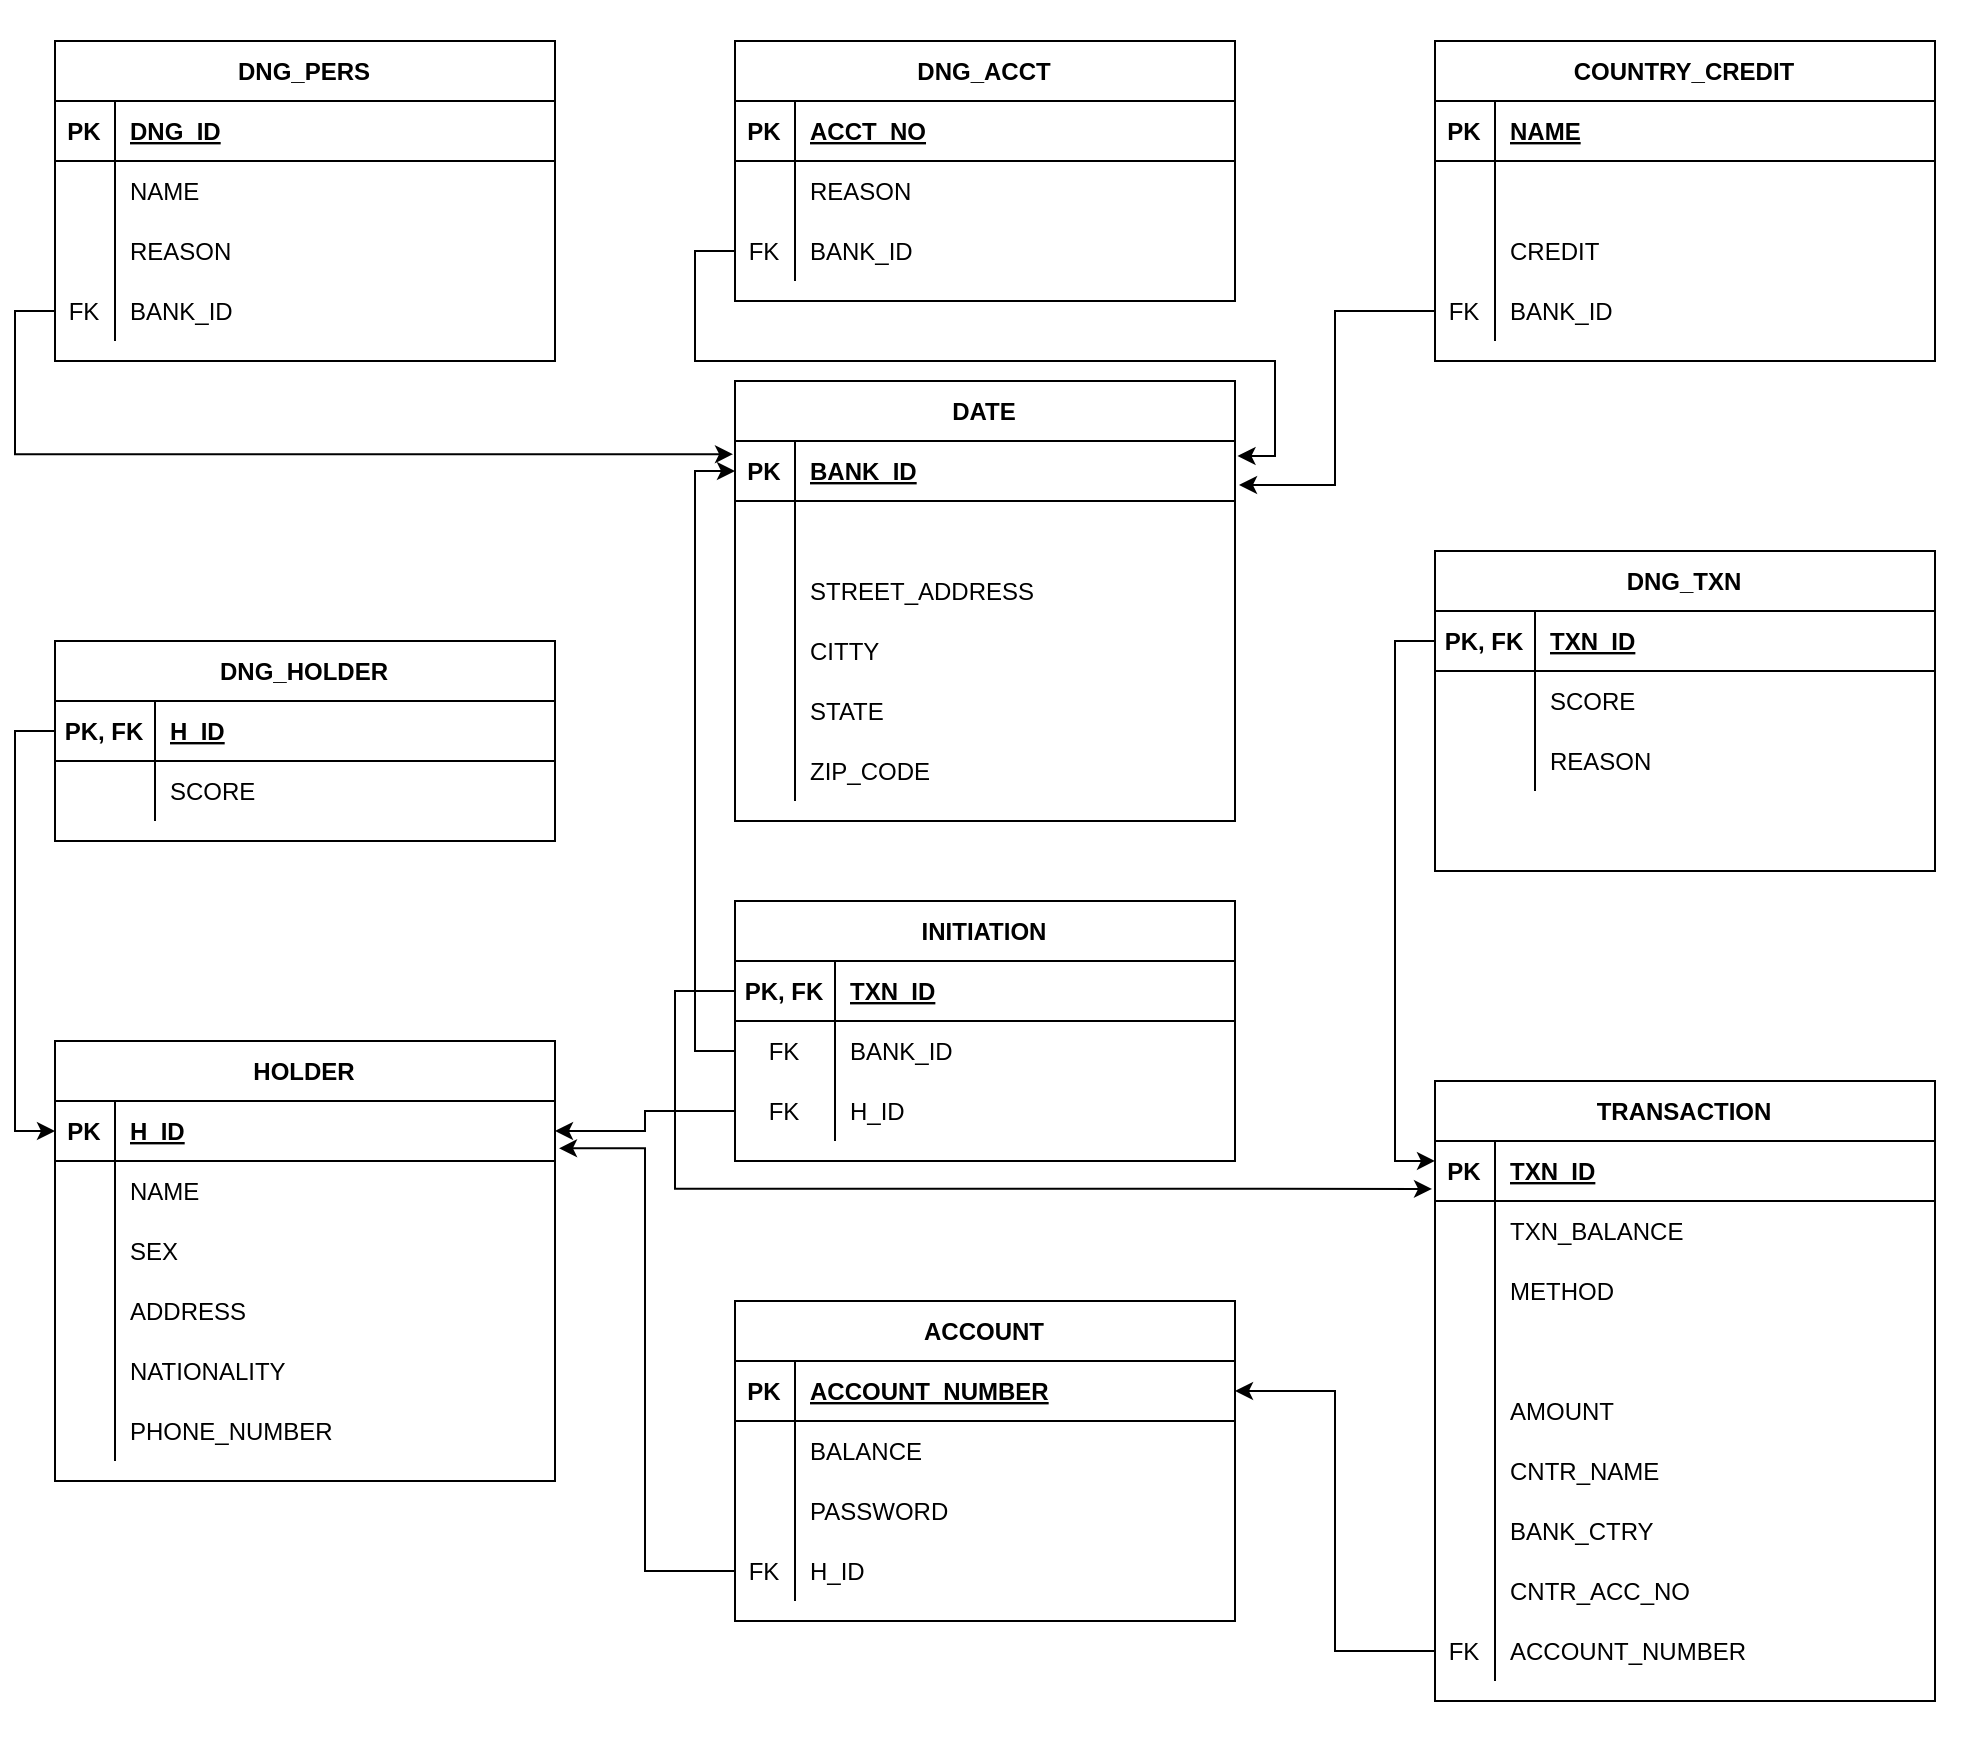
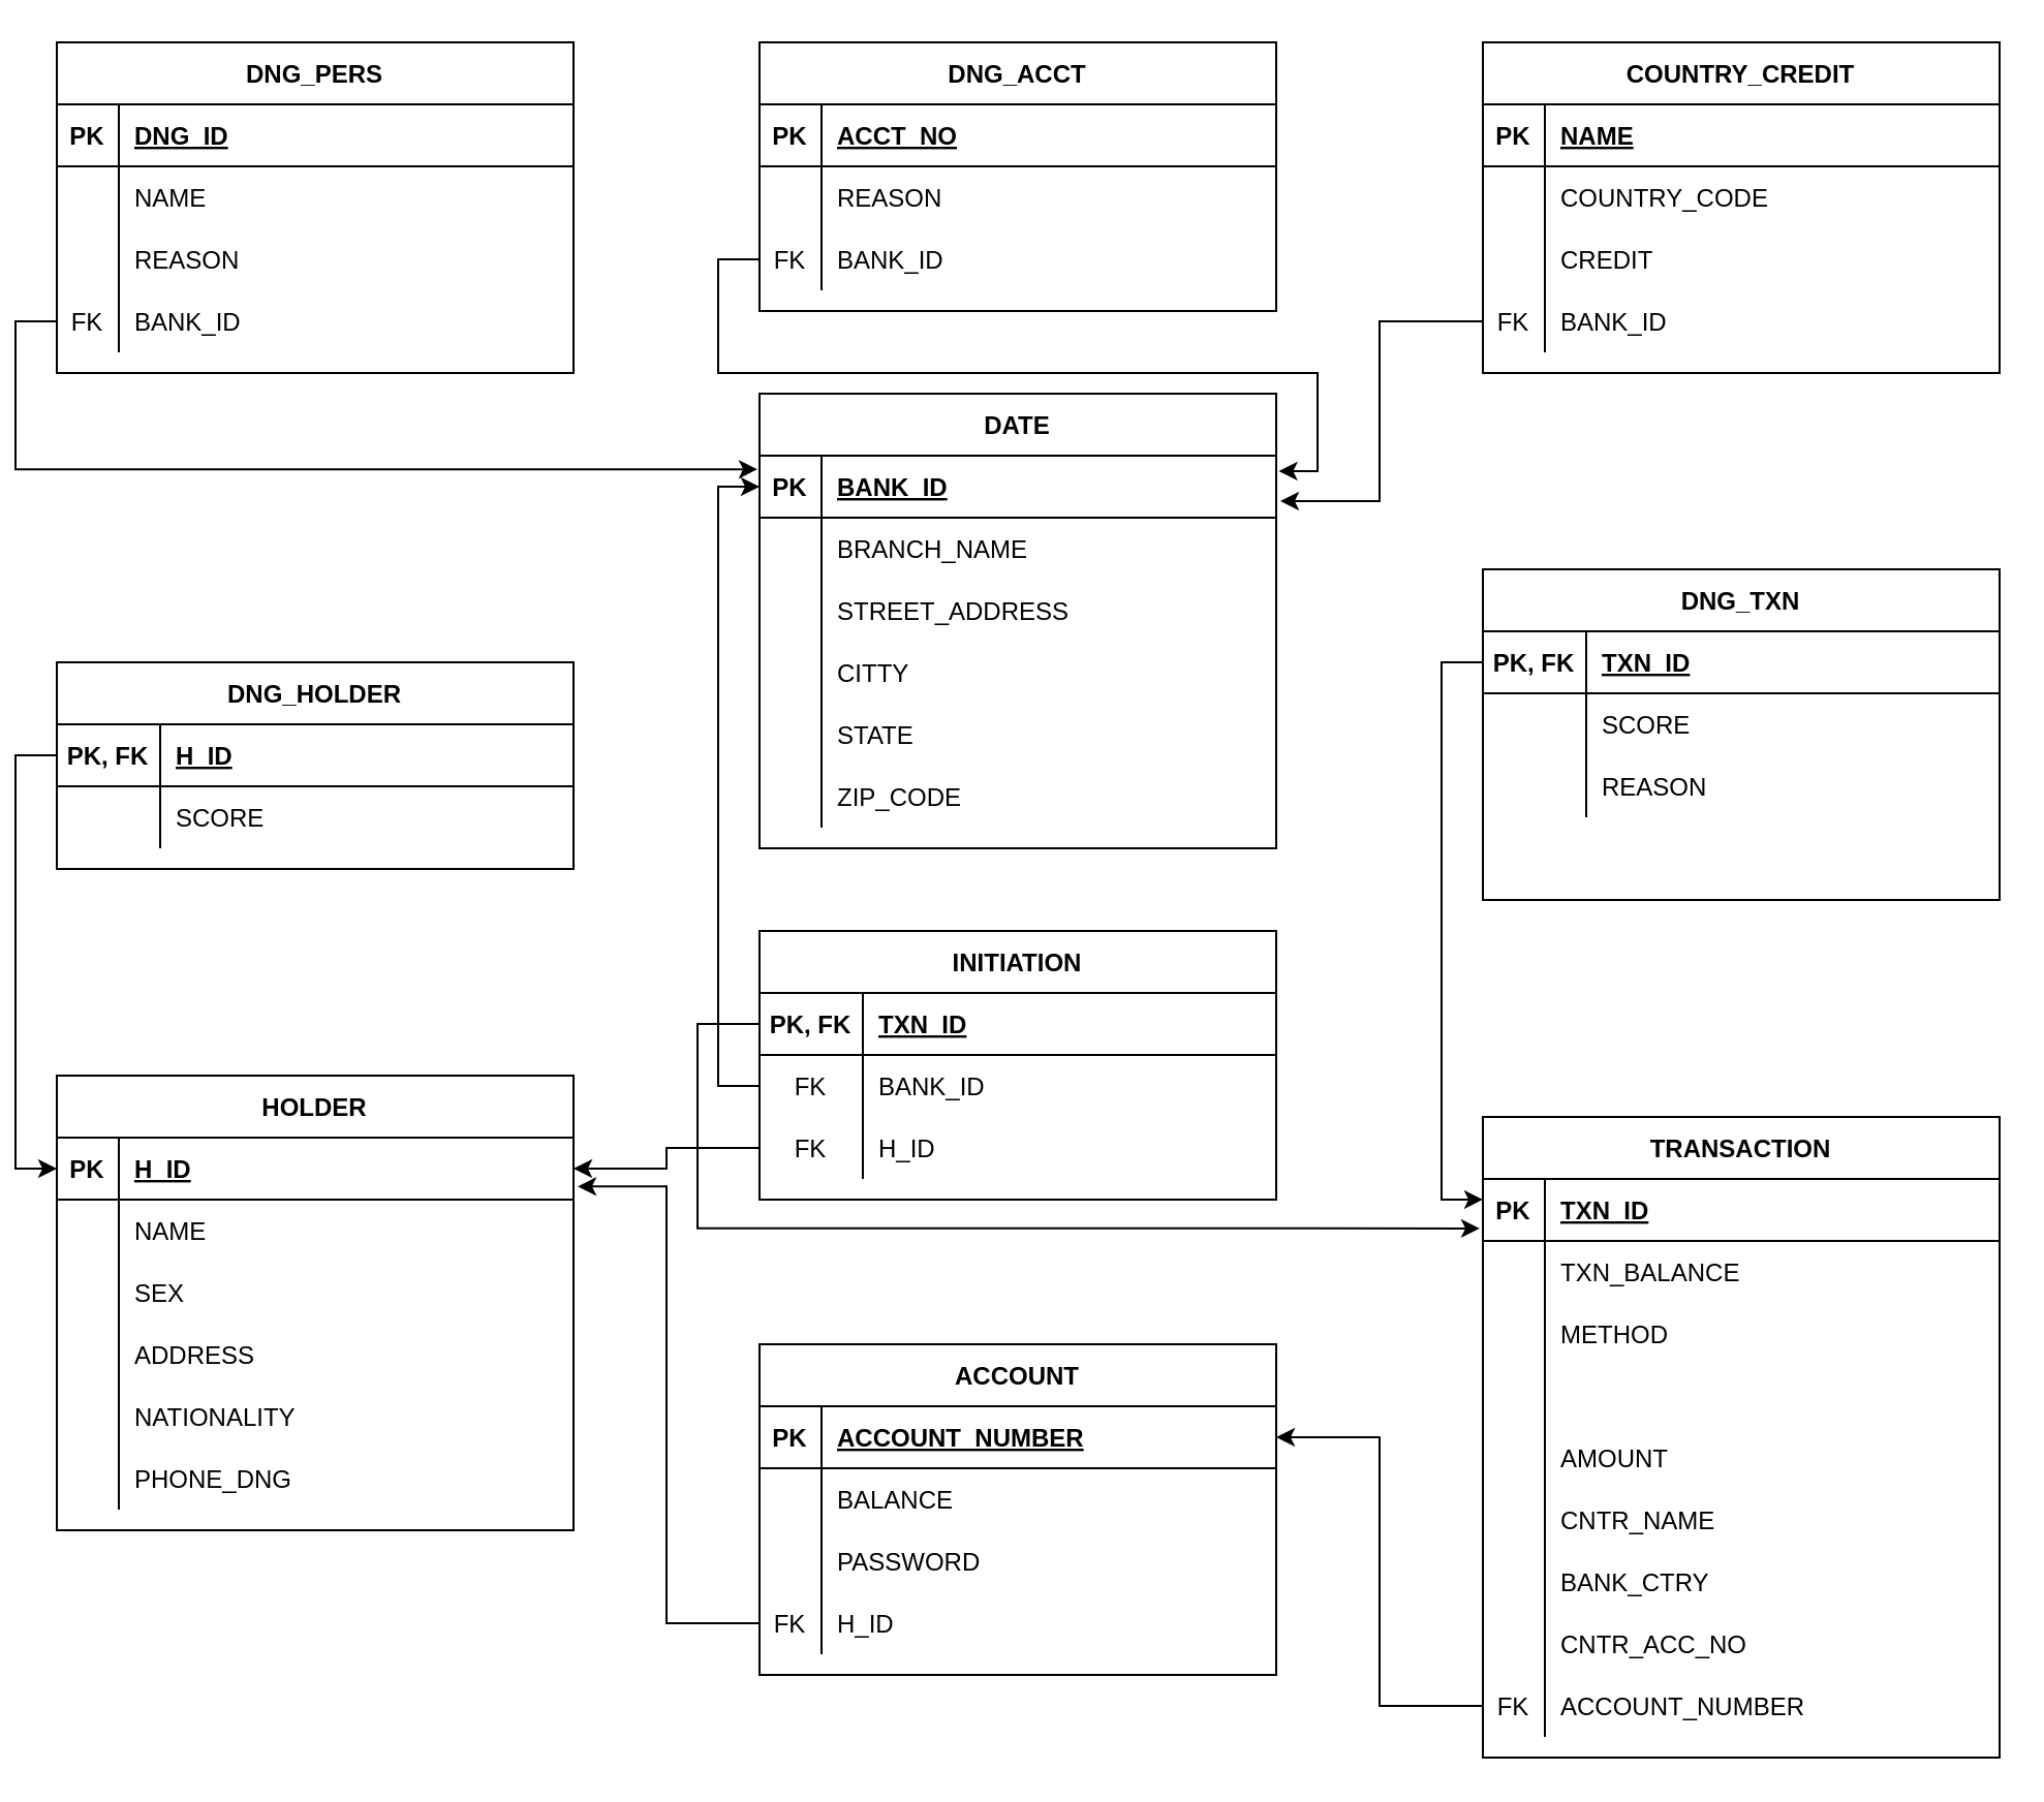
+ <mxCell id="31" value="COUNTRY_CODE" style="shape=partialRectangle;overflow=hidden;connectable=0;fillColor=none;top=0;left=0;bottom=0;right=0;align=left;spacingLeft=6;" parent="29" vertex="1"><mxGeometry x="30" width="220" height="30" as="geometry"><mxRectangle width="220" height="30" as="alternateBounds" /></mxGeometry></mxCell>
+ <mxCell id="44" value="BRANCH_NAME" style="shape=partialRectangle;overflow=hidden;connectable=0;fillColor=none;top=0;left=0;bottom=0;right=0;align=left;spacingLeft=6;" parent="42" vertex="1"><mxGeometry x="30" width="220" height="30" as="geometry"><mxRectangle width="220" height="30" as="alternateBounds" /></mxGeometry></mxCell>
- <mxCell id="75" value="PHONE_NUMBER" style="shape=partialRectangle;overflow=hidden;connectable=0;fillColor=none;top=0;left=0;bottom=0;right=0;align=left;spacingLeft=6;" parent="73" vertex="1"><mxGeometry x="30" width="220" height="30" as="geometry"><mxRectangle width="220" height="30" as="alternateBounds" /></mxGeometry></mxCell>
+ <mxCell id="75" value="PHONE_DNG" style="shape=partialRectangle;overflow=hidden;connectable=0;fillColor=none;top=0;left=0;bottom=0;right=0;align=left;spacingLeft=6;" parent="73" vertex="1"><mxGeometry x="30" width="220" height="30" as="geometry"><mxRectangle width="220" height="30" as="alternateBounds" /></mxGeometry></mxCell>
